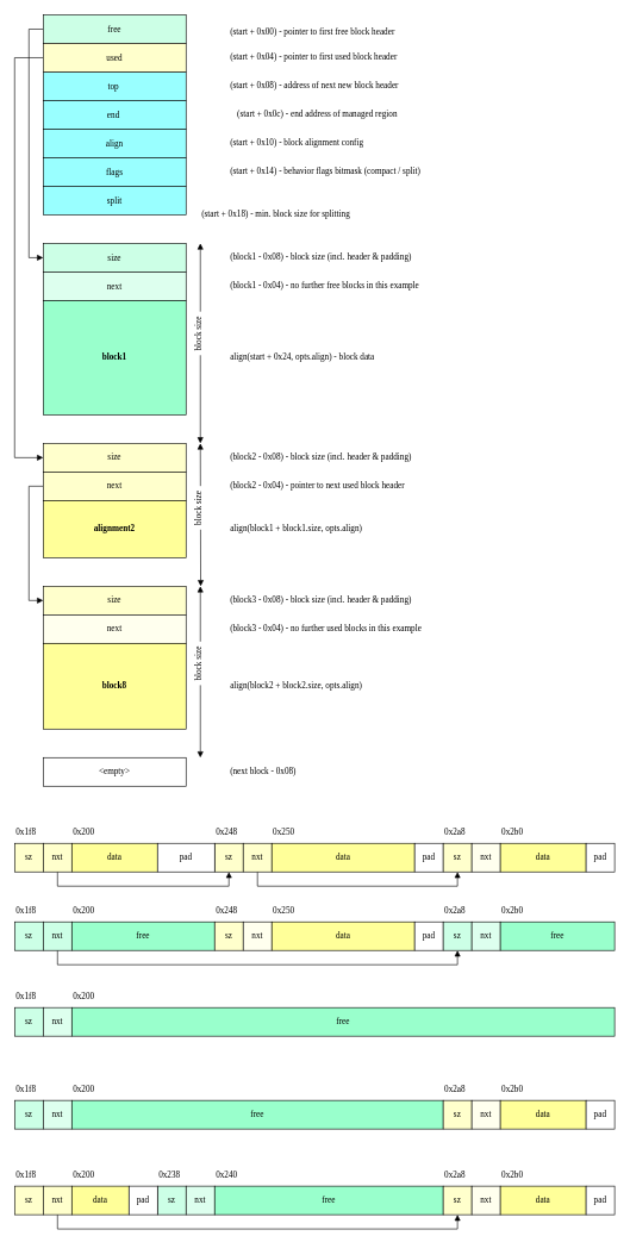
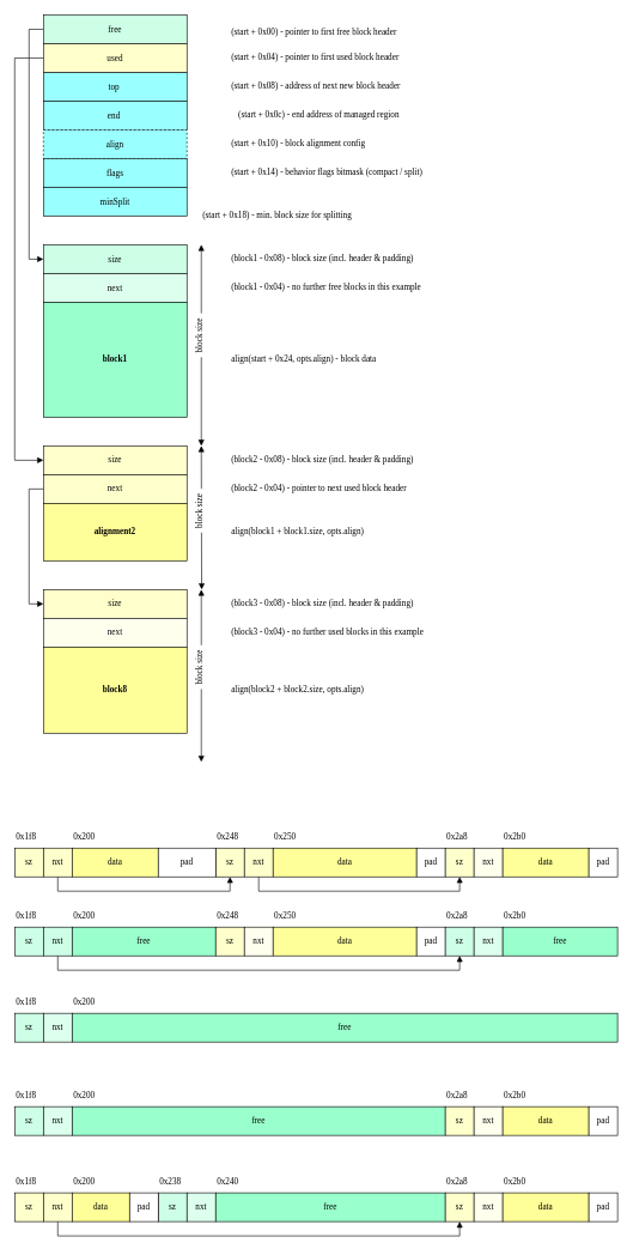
- <mxCell id="8" value="align" style="rounded=0;whiteSpace=wrap;html=1;fontFamily=IBM Plex Mono;fillColor=#99FFFF;" parent="1" vertex="1"><mxGeometry x="60" y="180" width="200" height="40" as="geometry" /></mxCell>
+ <mxCell id="8" value="align" style="rounded=0;whiteSpace=wrap;html=1;fontFamily=IBM Plex Mono;fillColor=#99FFFF;dashed=1;" parent="1" vertex="1"><mxGeometry x="60" y="180" width="200" height="40" as="geometry" /></mxCell>
- <mxCell id="37" value="split" style="rounded=0;whiteSpace=wrap;html=1;fontFamily=IBM Plex Mono;fillColor=#99FFFF;" parent="1" vertex="1"><mxGeometry x="60" y="260" width="200" height="40" as="geometry" /></mxCell>
+ <mxCell id="37" value="minSplit" style="rounded=0;whiteSpace=wrap;html=1;fontFamily=IBM Plex Mono;fillColor=#99FFFF;" parent="1" vertex="1"><mxGeometry x="60" y="260" width="200" height="40" as="geometry" /></mxCell>
- <mxCell id="35" value="&amp;lt;empty&amp;gt;" style="rounded=0;whiteSpace=wrap;html=1;fontFamily=IBM Plex Mono;" parent="1" vertex="1"><mxGeometry x="60" y="1060" width="200" height="40" as="geometry" /></mxCell>
- <mxCell id="36" value="(next block - 0x08)" style="text;html=1;fontFamily=IBM Plex Mono;" parent="1" vertex="1"><mxGeometry x="320" y="1065" width="130" height="30" as="geometry" /></mxCell>
